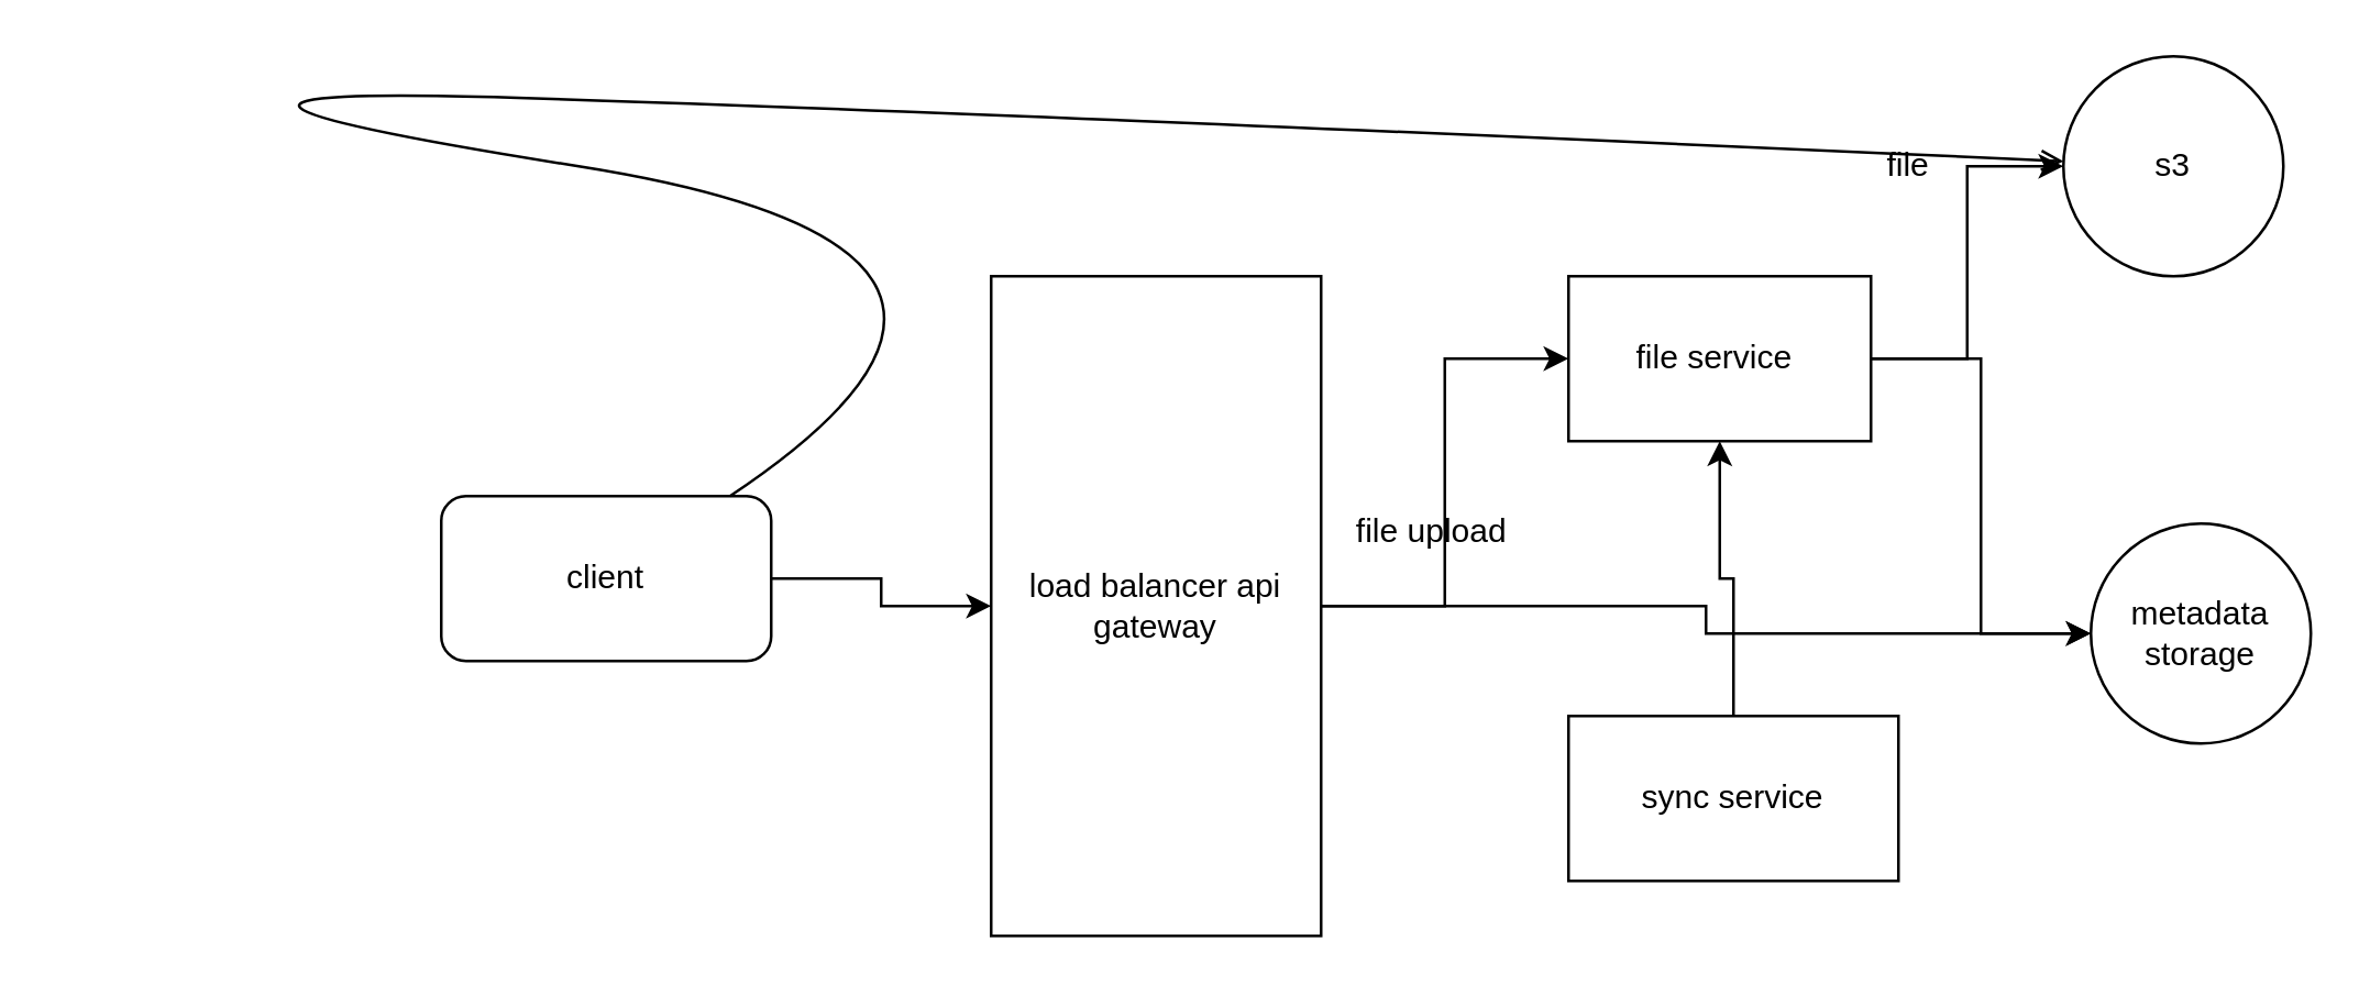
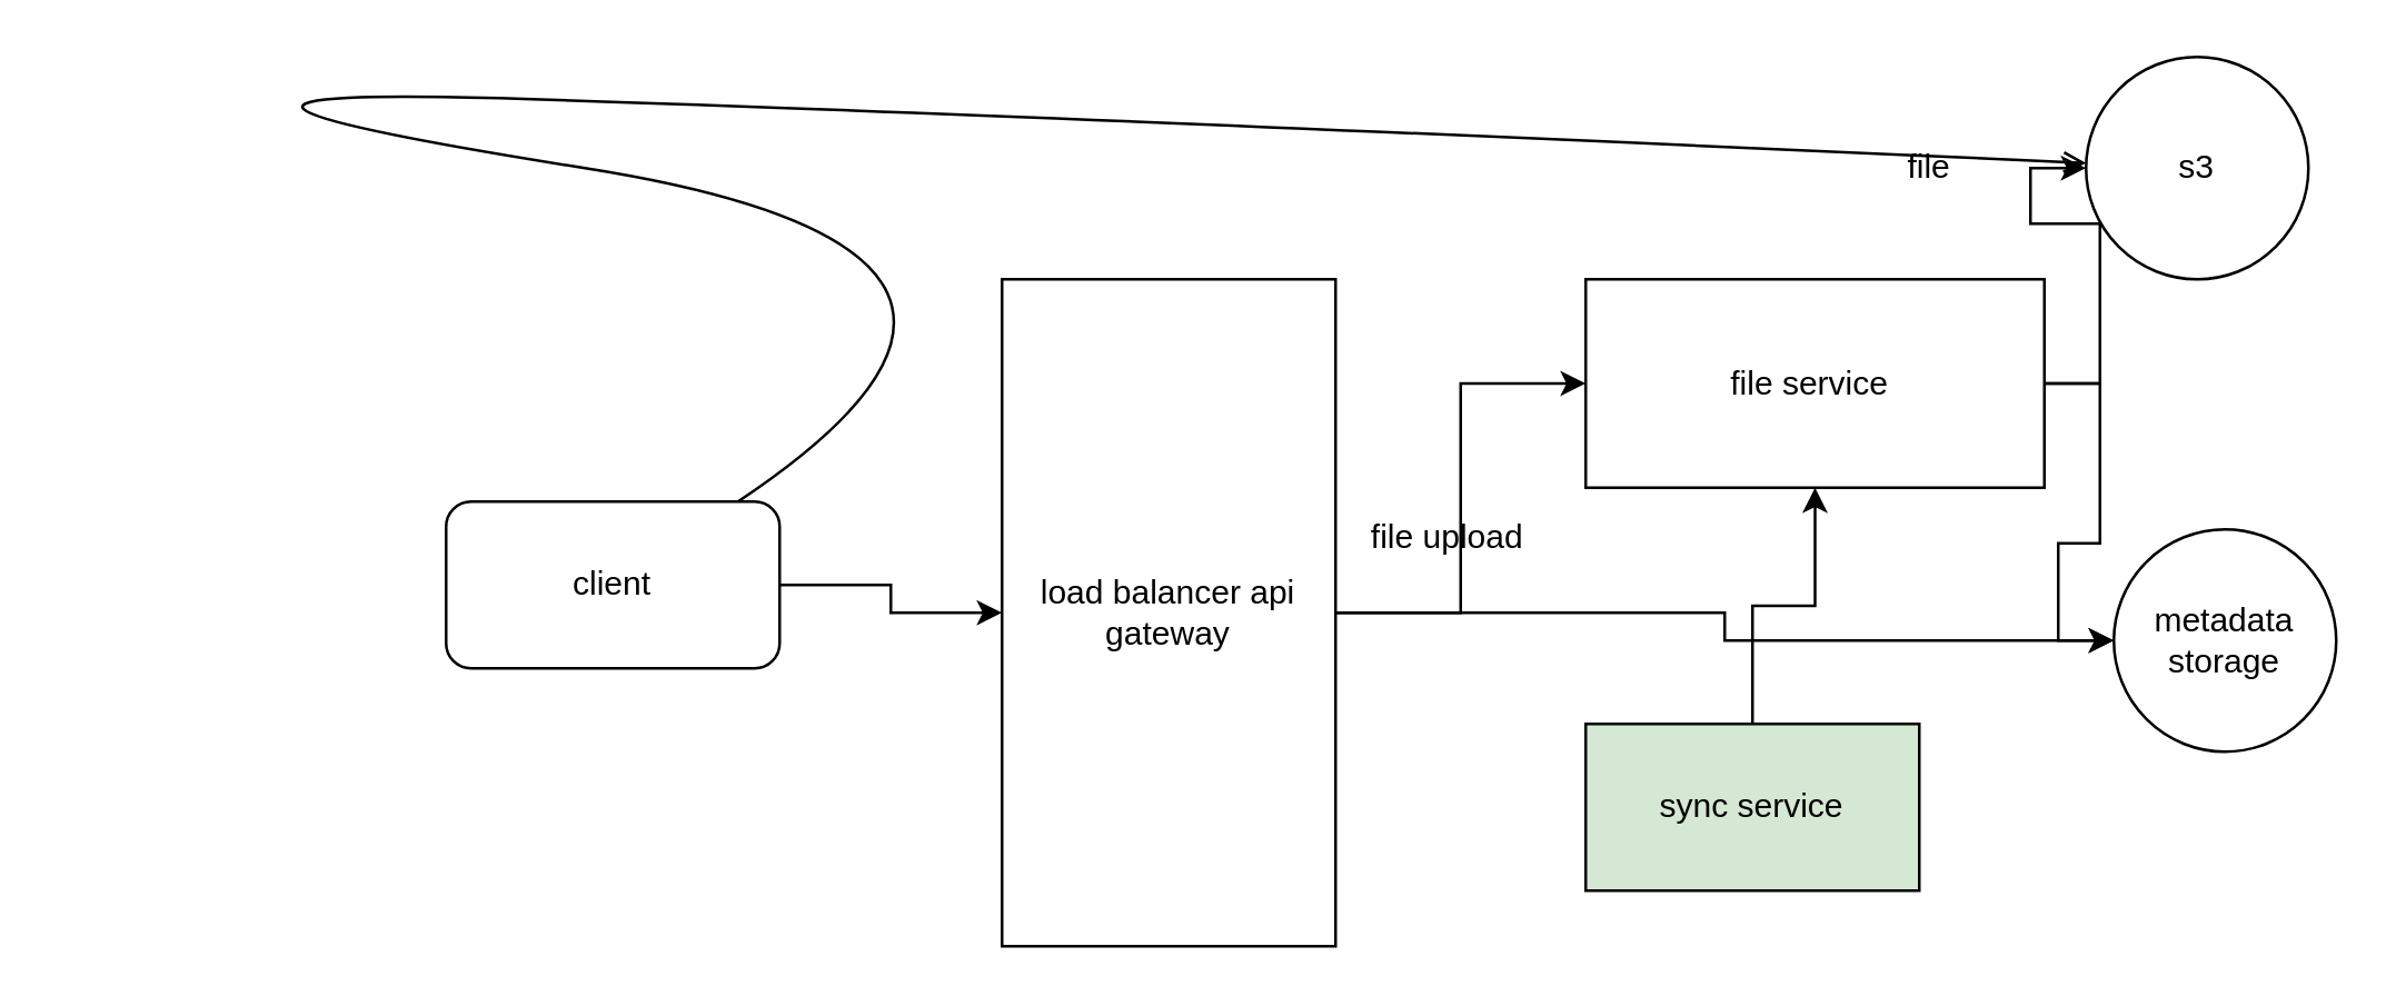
- <mxCell id="9" value="file service&amp;nbsp;" style="rounded=0;whiteSpace=wrap;html=1;" vertex="1" parent="1"><mxGeometry x="570" y="100" width="110" height="60" as="geometry" /></mxCell>
+ <mxCell id="9" value="file service&amp;nbsp;" style="rounded=0;whiteSpace=wrap;html=1;" vertex="1" parent="1"><mxGeometry x="570" y="100" width="165" height="75" as="geometry" /></mxCell>
- <mxCell id="16" value="sync service" style="rounded=0;whiteSpace=wrap;html=1;" vertex="1" parent="1"><mxGeometry x="570" y="260" width="120" height="60" as="geometry" /></mxCell>
+ <mxCell id="16" value="sync service" style="rounded=0;whiteSpace=wrap;html=1;fillColor=#d5e8d4;" vertex="1" parent="1"><mxGeometry x="570" y="260" width="120" height="60" as="geometry" /></mxCell>
